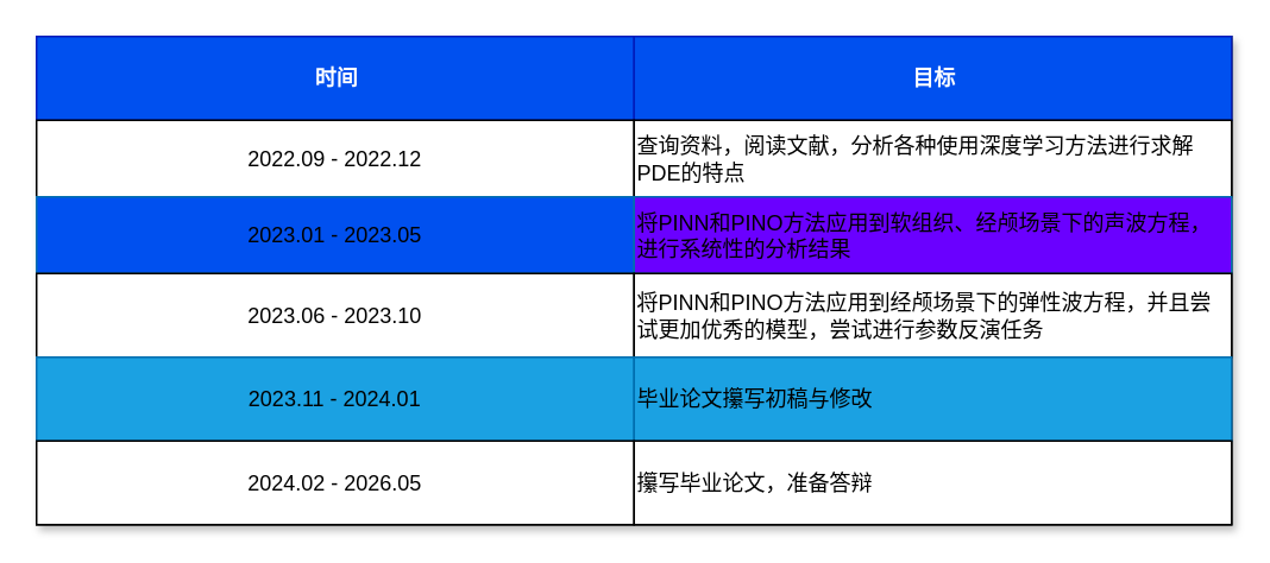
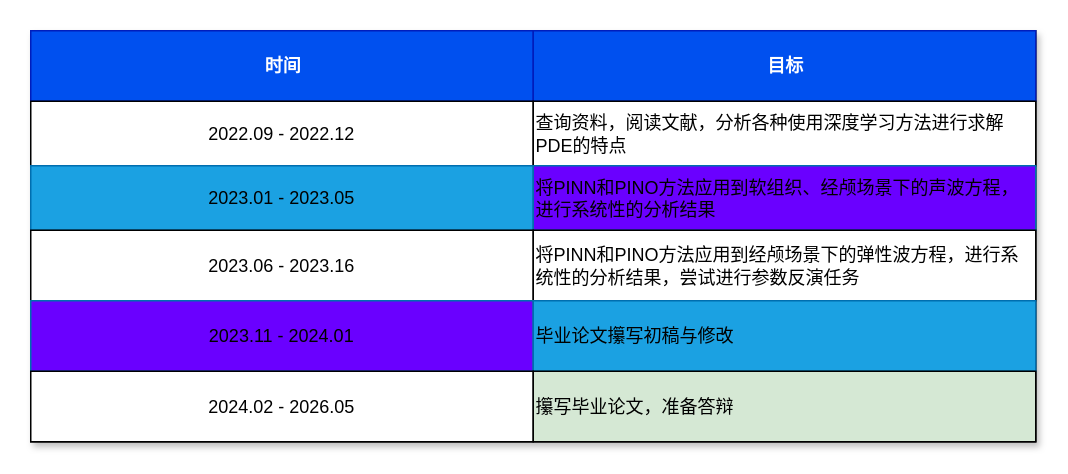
- <mxCell id="10" value="2023.01 - 2023.05" style="connectable=0;recursiveResize=0;strokeColor=#006EAF;fillColor=#0050ef;whiteSpace=wrap;html=1;fontColor=#000000;" parent="9" vertex="1"><mxGeometry width="335" height="43" as="geometry"><mxRectangle width="335" height="43" as="alternateBounds" /></mxGeometry></mxCell>
+ <mxCell id="10" value="2023.01 - 2023.05" style="connectable=0;recursiveResize=0;strokeColor=#006EAF;fillColor=#1ba1e2;whiteSpace=wrap;html=1;fontColor=#000000;" parent="9" vertex="1"><mxGeometry width="335" height="43" as="geometry"><mxRectangle width="335" height="43" as="alternateBounds" /></mxGeometry></mxCell>
- <mxCell id="13" value="2023.06 - 2023.10" style="connectable=0;recursiveResize=0;strokeColor=inherit;fillColor=inherit;fontStyle=0;align=center;whiteSpace=wrap;html=1;" parent="12" vertex="1"><mxGeometry width="335" height="47" as="geometry"><mxRectangle width="335" height="47" as="alternateBounds" /></mxGeometry></mxCell>
+ <mxCell id="13" value="2023.06 - 2023.16" style="connectable=0;recursiveResize=0;strokeColor=inherit;fillColor=inherit;fontStyle=0;align=center;whiteSpace=wrap;html=1;" parent="12" vertex="1"><mxGeometry width="335" height="47" as="geometry"><mxRectangle width="335" height="47" as="alternateBounds" /></mxGeometry></mxCell>
- <mxCell id="14" value="将PINN和PINO方法应用到经颅场景下的弹性波方程，并且尝试更加优秀的模型，尝试进行参数反演任务" style="connectable=0;recursiveResize=0;strokeColor=inherit;fillColor=inherit;fontStyle=0;align=left;whiteSpace=wrap;html=1;" parent="12" vertex="1"><mxGeometry x="335" width="335" height="47" as="geometry"><mxRectangle width="335" height="47" as="alternateBounds" /></mxGeometry></mxCell>
+ <mxCell id="14" value="将PINN和PINO方法应用到经颅场景下的弹性波方程，进行系统性的分析结果，尝试进行参数反演任务" style="connectable=0;recursiveResize=0;strokeColor=inherit;fillColor=inherit;fontStyle=0;align=left;whiteSpace=wrap;html=1;" parent="12" vertex="1"><mxGeometry x="335" width="335" height="47" as="geometry"><mxRectangle width="335" height="47" as="alternateBounds" /></mxGeometry></mxCell>
- <mxCell id="16" value="2023.11 - 2024.01" style="connectable=0;recursiveResize=0;fontStyle=0;align=center;whiteSpace=wrap;html=1;fillColor=#1ba1e2;fontColor=#000000;strokeColor=#006EAF;" parent="15" vertex="1"><mxGeometry width="335" height="47" as="geometry"><mxRectangle width="335" height="47" as="alternateBounds" /></mxGeometry></mxCell>
+ <mxCell id="16" value="2023.11 - 2024.01" style="connectable=0;recursiveResize=0;fontStyle=0;align=center;whiteSpace=wrap;html=1;fillColor=#6a00ff;fontColor=#000000;strokeColor=#006EAF;" parent="15" vertex="1"><mxGeometry width="335" height="47" as="geometry"><mxRectangle width="335" height="47" as="alternateBounds" /></mxGeometry></mxCell>
- <mxCell id="20" value="攥写毕业论文，准备答辩" style="connectable=0;recursiveResize=0;fontStyle=0;align=left;whiteSpace=wrap;html=1;" parent="18" vertex="1"><mxGeometry x="335" width="335" height="47" as="geometry"><mxRectangle width="335" height="47" as="alternateBounds" /></mxGeometry></mxCell>
+ <mxCell id="20" value="攥写毕业论文，准备答辩" style="connectable=0;recursiveResize=0;fontStyle=0;align=left;whiteSpace=wrap;html=1;fillColor=#d5e8d4;" parent="18" vertex="1"><mxGeometry x="335" width="335" height="47" as="geometry"><mxRectangle width="335" height="47" as="alternateBounds" /></mxGeometry></mxCell>
